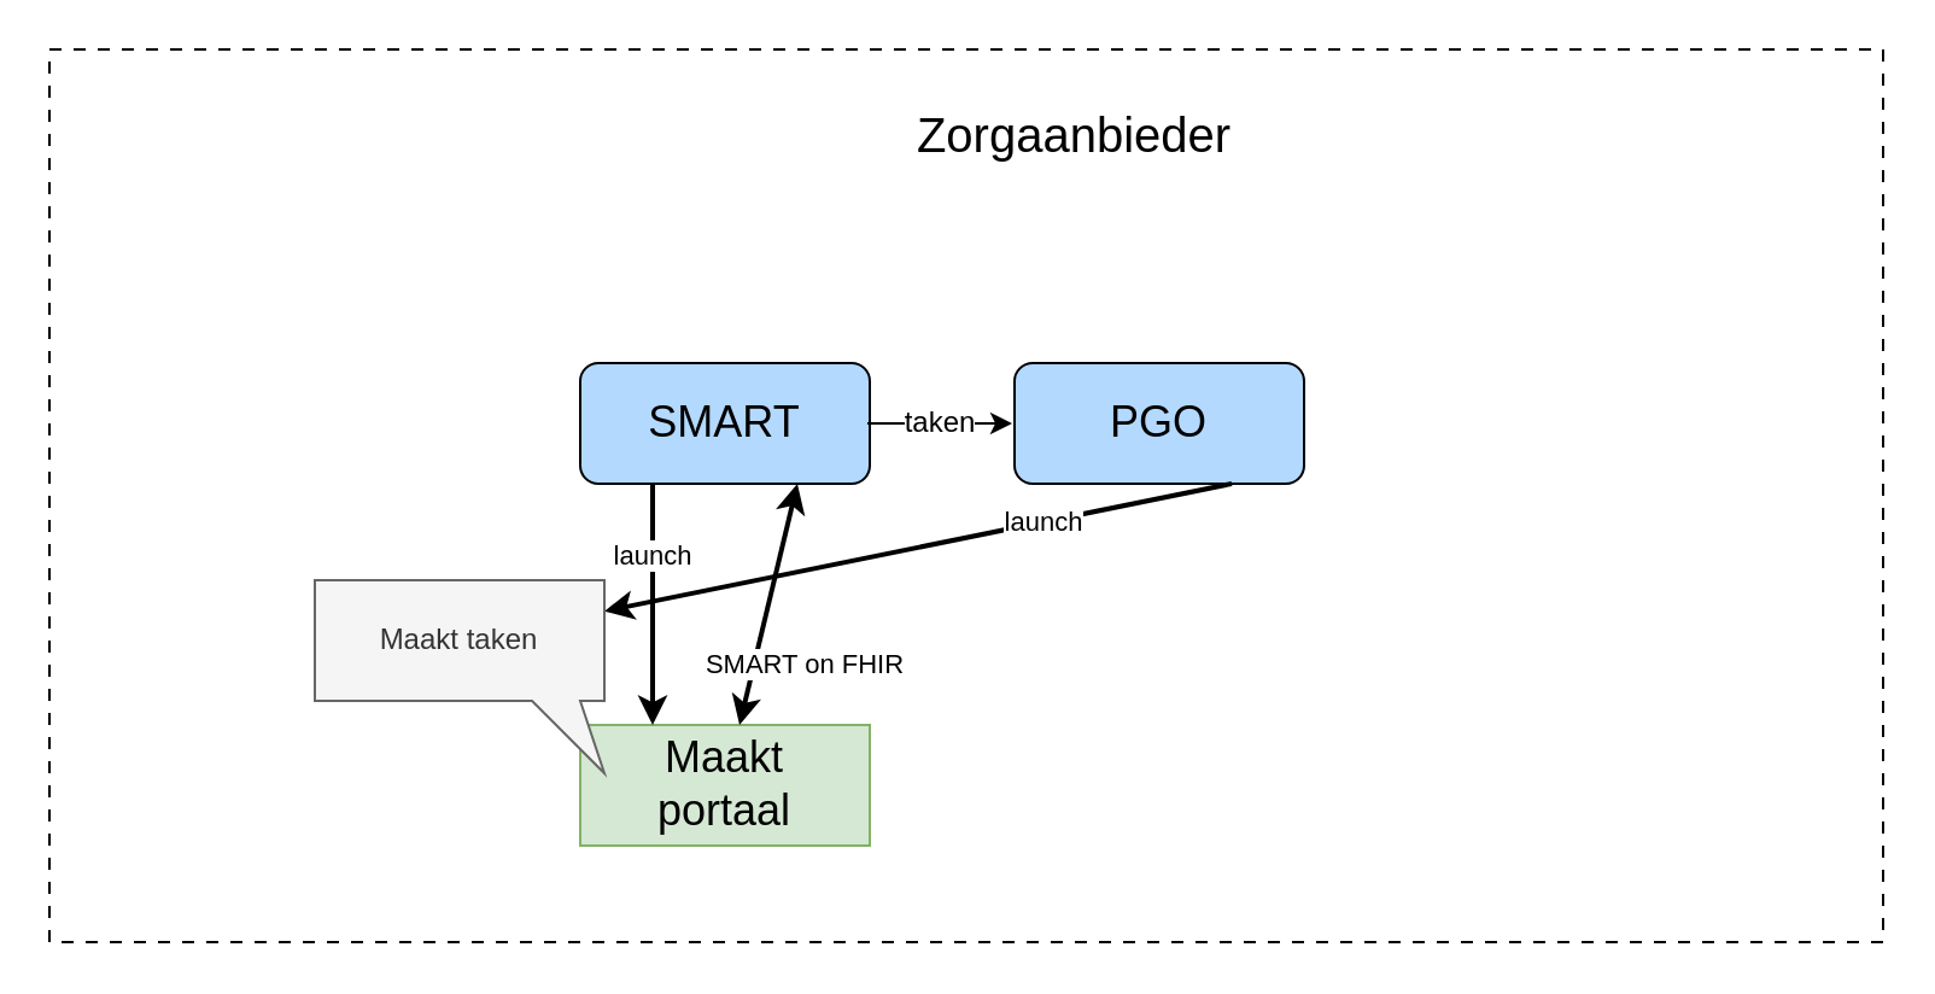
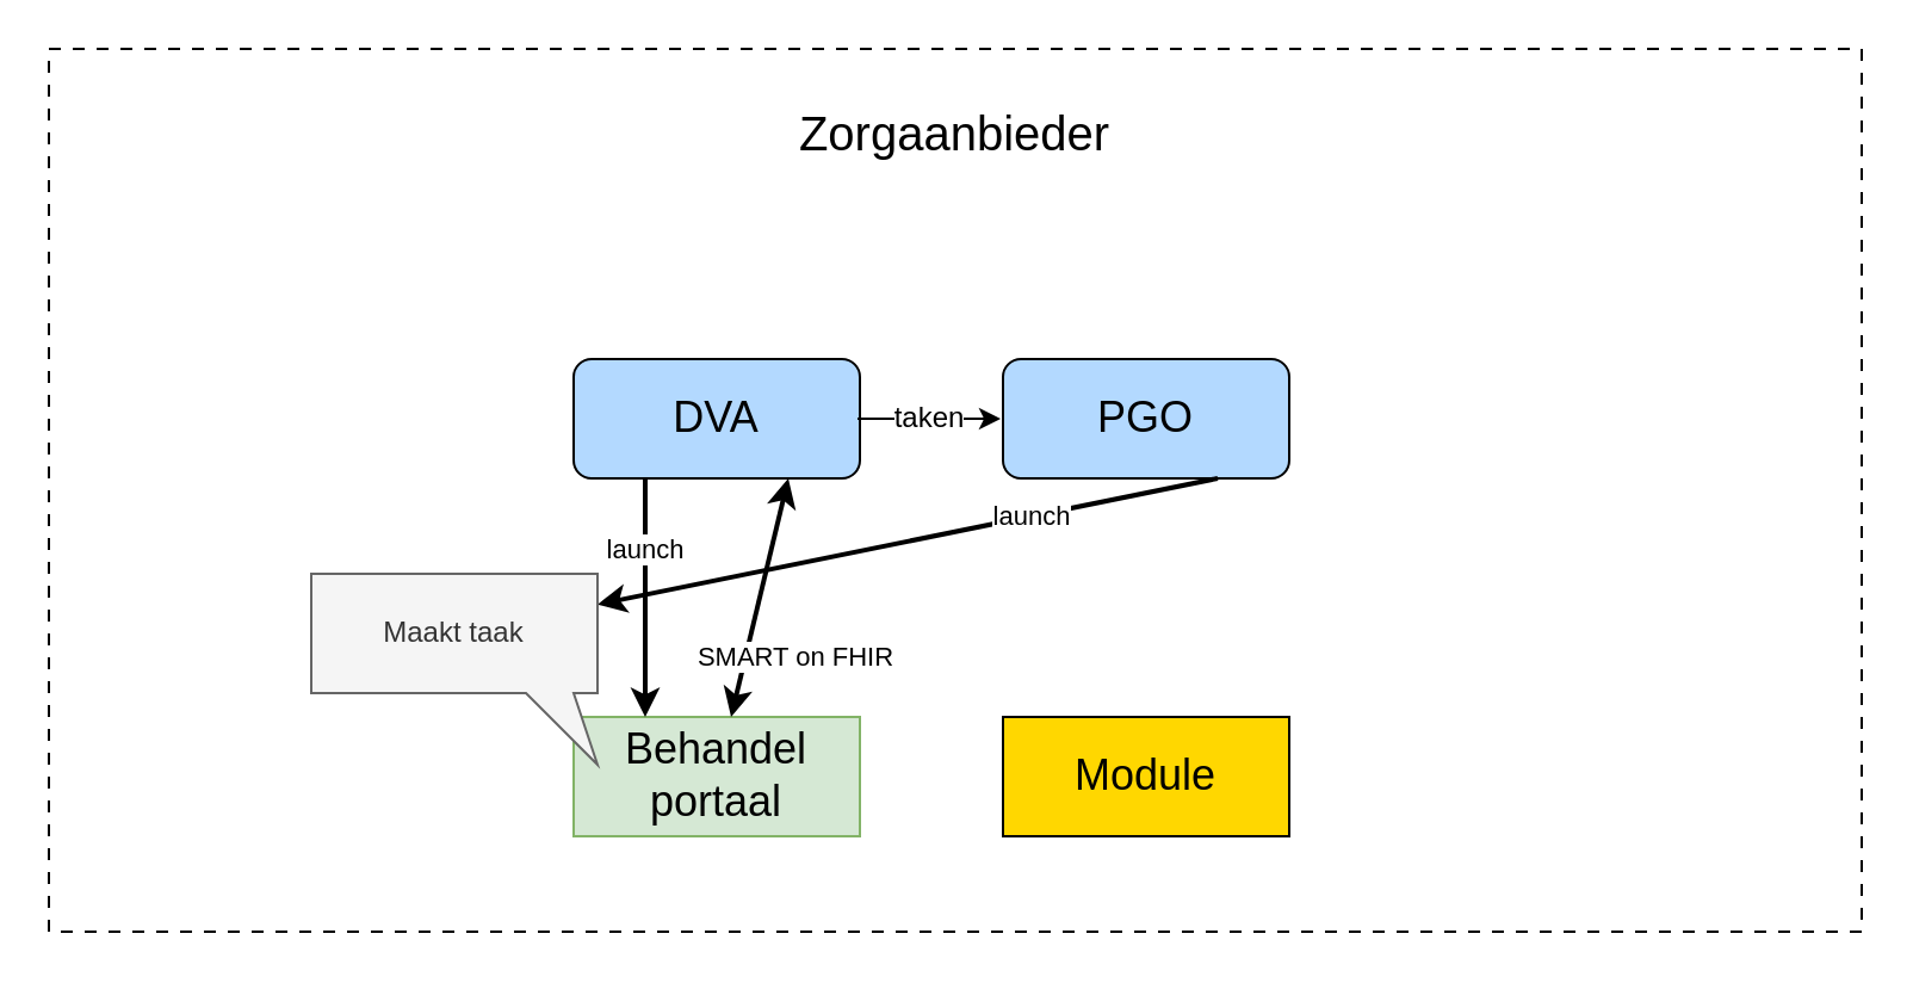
- <mxCell id="3" value="Zorgaanbieder" style="text;html=1;strokeColor=none;fillColor=none;align=center;verticalAlign=middle;whiteSpace=wrap;rounded=0;fontSize=20;fontStyle=0;" vertex="1" parent="1"><mxGeometry x="385" y="40" width="120" height="30" as="geometry" /></mxCell>
+ <mxCell id="3" value="Zorgaanbieder" style="text;html=1;strokeColor=none;fillColor=none;align=center;verticalAlign=middle;whiteSpace=wrap;rounded=0;fontSize=20;fontStyle=0;" vertex="1" parent="1"><mxGeometry x="340" y="40" width="120" height="30" as="geometry" /></mxCell>
- <mxCell id="4" value="SMART" style="rounded=1;whiteSpace=wrap;html=1;fillColor=#B3D9FF;strokeColor=#000000;fontSize=18;arcSize=15;" vertex="1" parent="1"><mxGeometry x="240" y="150" width="120" height="50" as="geometry" /></mxCell>
+ <mxCell id="4" value="DVA" style="rounded=1;whiteSpace=wrap;html=1;fillColor=#B3D9FF;strokeColor=#000000;fontSize=18;arcSize=15;" vertex="1" parent="1"><mxGeometry x="240" y="150" width="120" height="50" as="geometry" /></mxCell>
- <mxCell id="12" value="Maakt taken" style="shape=callout;whiteSpace=wrap;html=1;perimeter=calloutPerimeter;fillColor=#f5f5f5;strokeColor=#666666;fontColor=#333333;position2=1;base=20;size=30;position=0.75;" vertex="1" parent="1"><mxGeometry x="130" y="240" width="120" height="80" as="geometry" /></mxCell>
+ <mxCell id="12" value="Maakt taak" style="shape=callout;whiteSpace=wrap;html=1;perimeter=calloutPerimeter;fillColor=#f5f5f5;strokeColor=#666666;fontColor=#333333;position2=1;base=20;size=30;position=0.75;" vertex="1" parent="1"><mxGeometry x="130" y="240" width="120" height="80" as="geometry" /></mxCell>
- <mxCell id="9" value="Maakt&lt;div&gt;portaal&lt;/div&gt;" style="rounded=0;whiteSpace=wrap;html=1;fillColor=#d5e8d4;strokeColor=#82b366;fontSize=18;" vertex="1" parent="1"><mxGeometry x="240" y="300" width="120" height="50" as="geometry" /></mxCell>
+ <mxCell id="9" value="Behandel&lt;div&gt;portaal&lt;/div&gt;" style="rounded=0;whiteSpace=wrap;html=1;fillColor=#d5e8d4;strokeColor=#82b366;fontSize=18;" vertex="1" parent="1"><mxGeometry x="240" y="300" width="120" height="50" as="geometry" /></mxCell>
+ <mxCell id="6" value="Module" style="rounded=0;whiteSpace=wrap;html=1;fillColor=#FFD700;strokeColor=#000000;fontSize=18;" vertex="1" parent="1"><mxGeometry x="420" y="300" width="120" height="50" as="geometry" /></mxCell>
